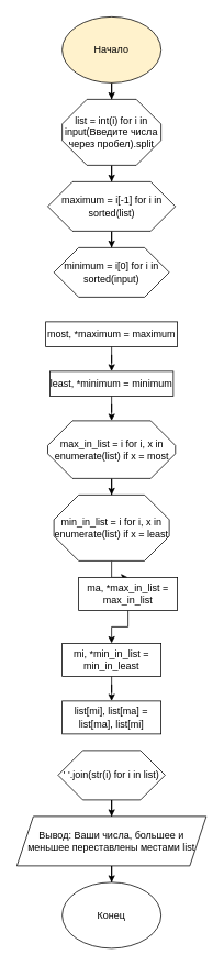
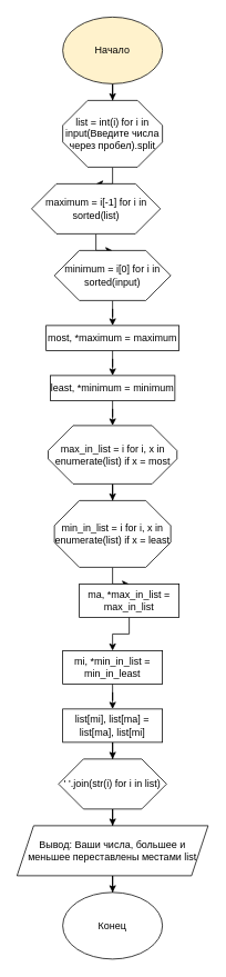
- <mxCell id="7" value="maximum = i[-1] for i in sorted(list)" style="whiteSpace=wrap;html=1;shape=mxgraph.basic.octagon2;align=center;verticalAlign=middle;dx=15;" vertex="1" parent="1"><mxGeometry x="57.5" y="220" width="155" height="60" as="geometry" /></mxCell>
+ <mxCell id="7" value="maximum = i[-1] for i in sorted(list)" style="whiteSpace=wrap;html=1;shape=mxgraph.basic.octagon2;align=center;verticalAlign=middle;dx=15;" vertex="1" parent="1"><mxGeometry x="37.5" y="220" width="155" height="60" as="geometry" /></mxCell>
+ <mxCell id="8" style="edgeStyle=orthogonalEdgeStyle;rounded=0;orthogonalLoop=1;jettySize=auto;html=1;entryX=0.5;entryY=0;entryDx=0;entryDy=0;" edge="1" parent="1" source="9" target="11"><mxGeometry relative="1" as="geometry" /></mxCell>
+ <mxCell id="22" style="edgeStyle=orthogonalEdgeStyle;rounded=0;orthogonalLoop=1;jettySize=auto;html=1;entryX=0.5;entryY=0;entryDx=0;entryDy=0;entryPerimeter=0;" edge="1" parent="1" source="23" target="25"><mxGeometry relative="1" as="geometry" /></mxCell>
